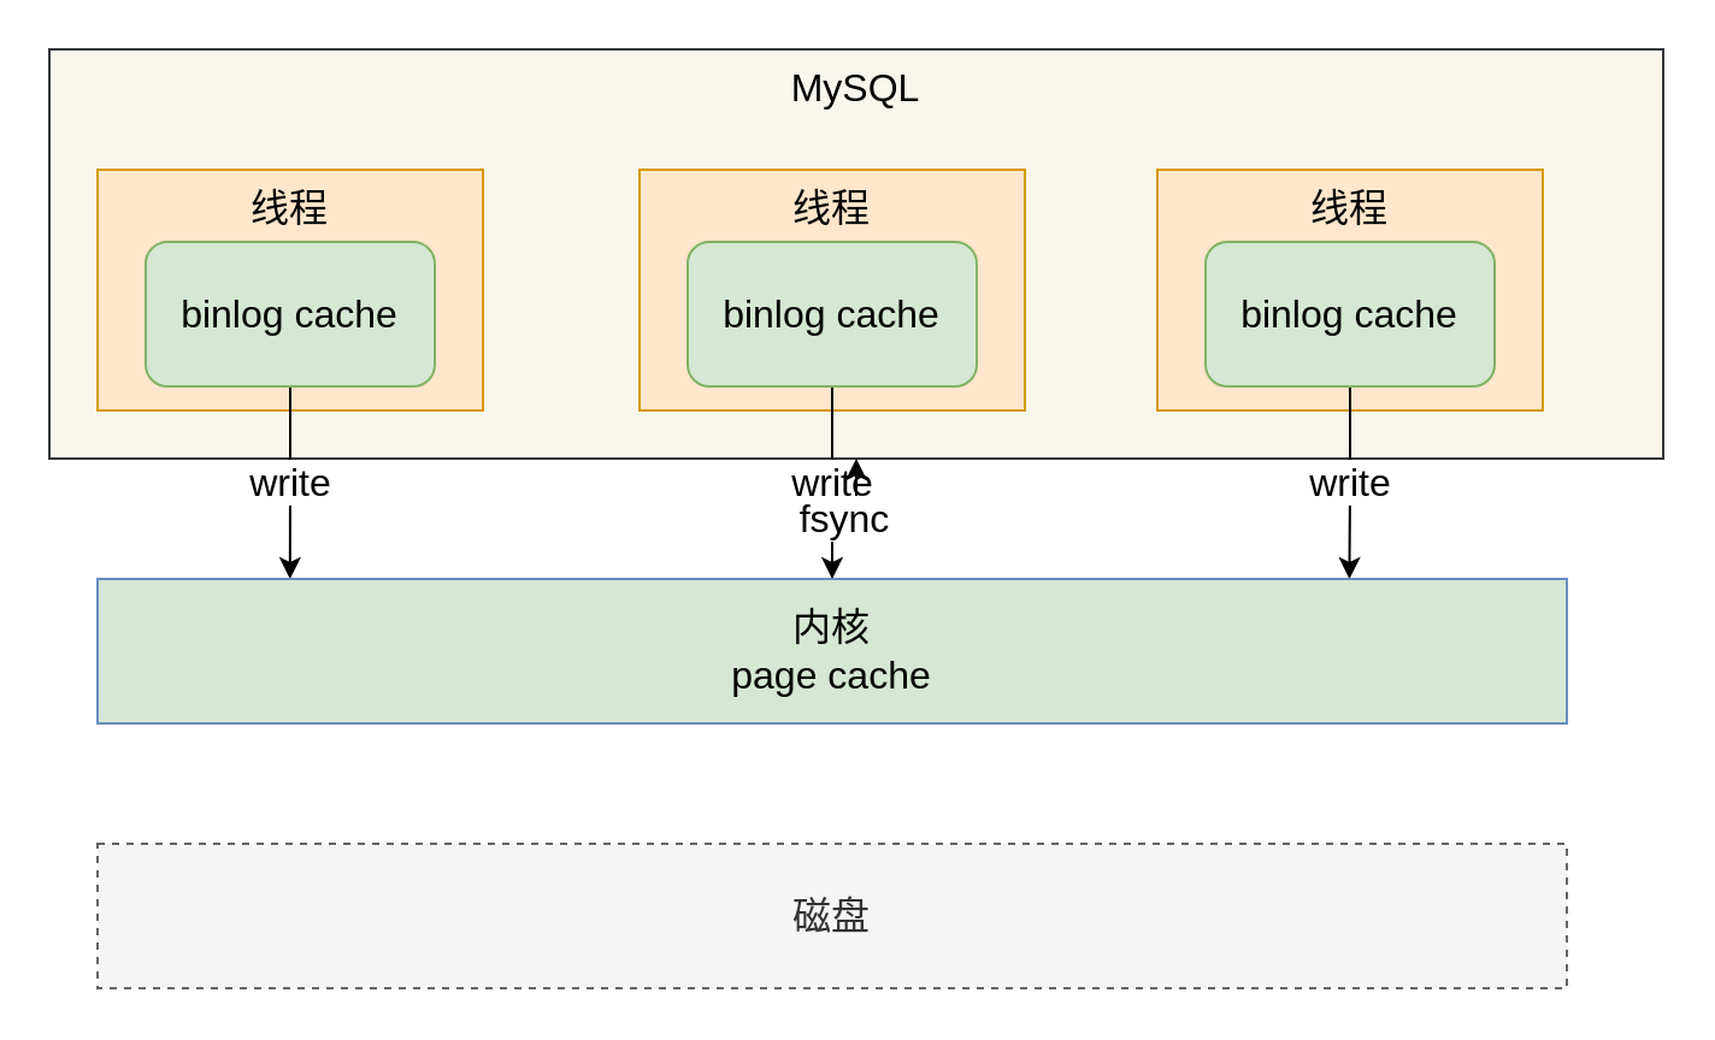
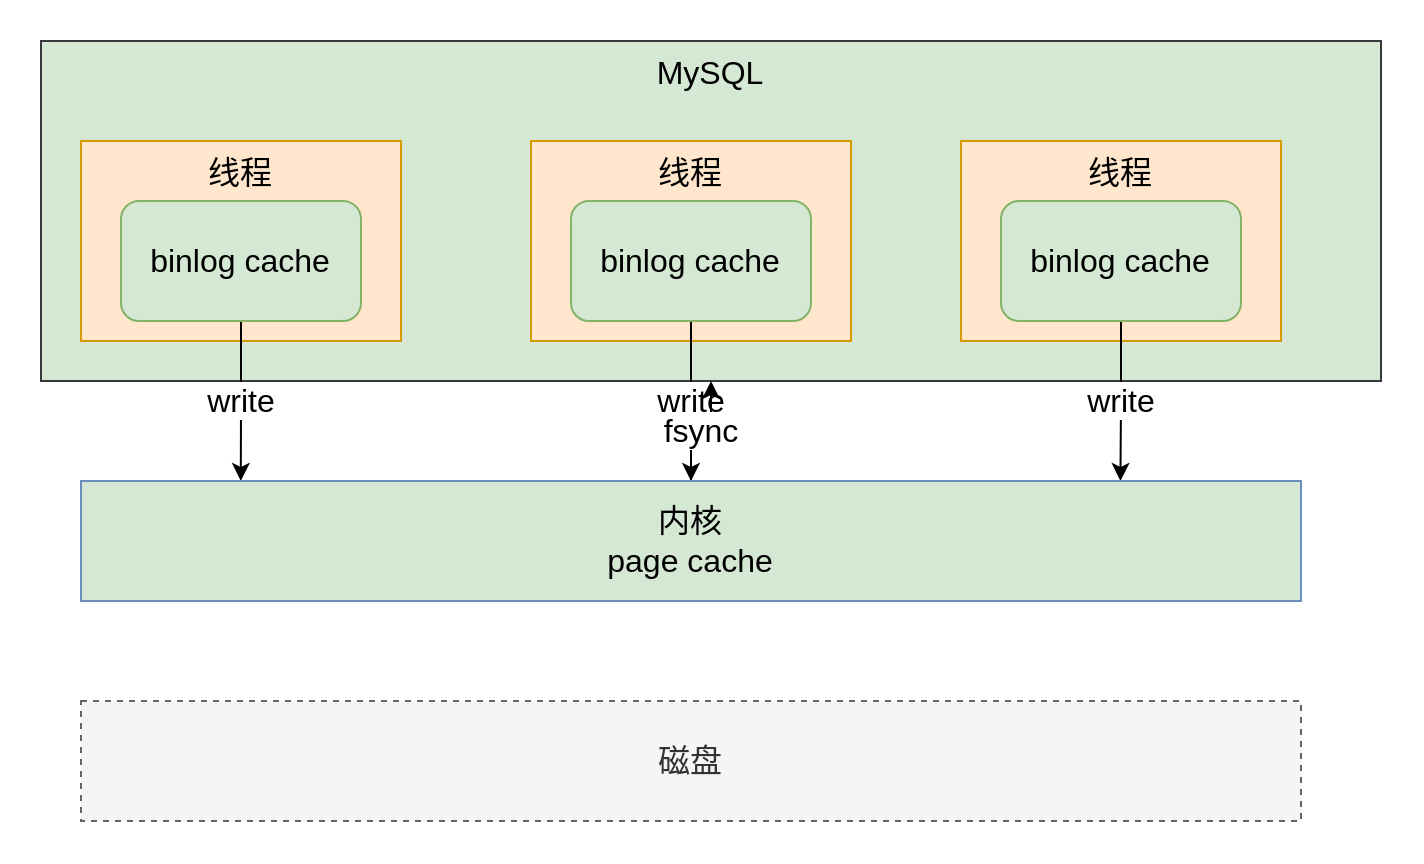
- <mxCell id="2" value="MySQL" style="rounded=0;whiteSpace=wrap;html=1;fontSize=16;verticalAlign=top;fillColor=#f9f7ed;strokeColor=#36393d;" vertex="1" parent="1"><mxGeometry x="20" y="20" width="670" height="170" as="geometry" /></mxCell>
+ <mxCell id="2" value="MySQL" style="rounded=0;whiteSpace=wrap;html=1;fontSize=16;verticalAlign=top;fillColor=#d5e8d4;strokeColor=#36393d;" vertex="1" parent="1"><mxGeometry x="20" y="20" width="670" height="170" as="geometry" /></mxCell>
